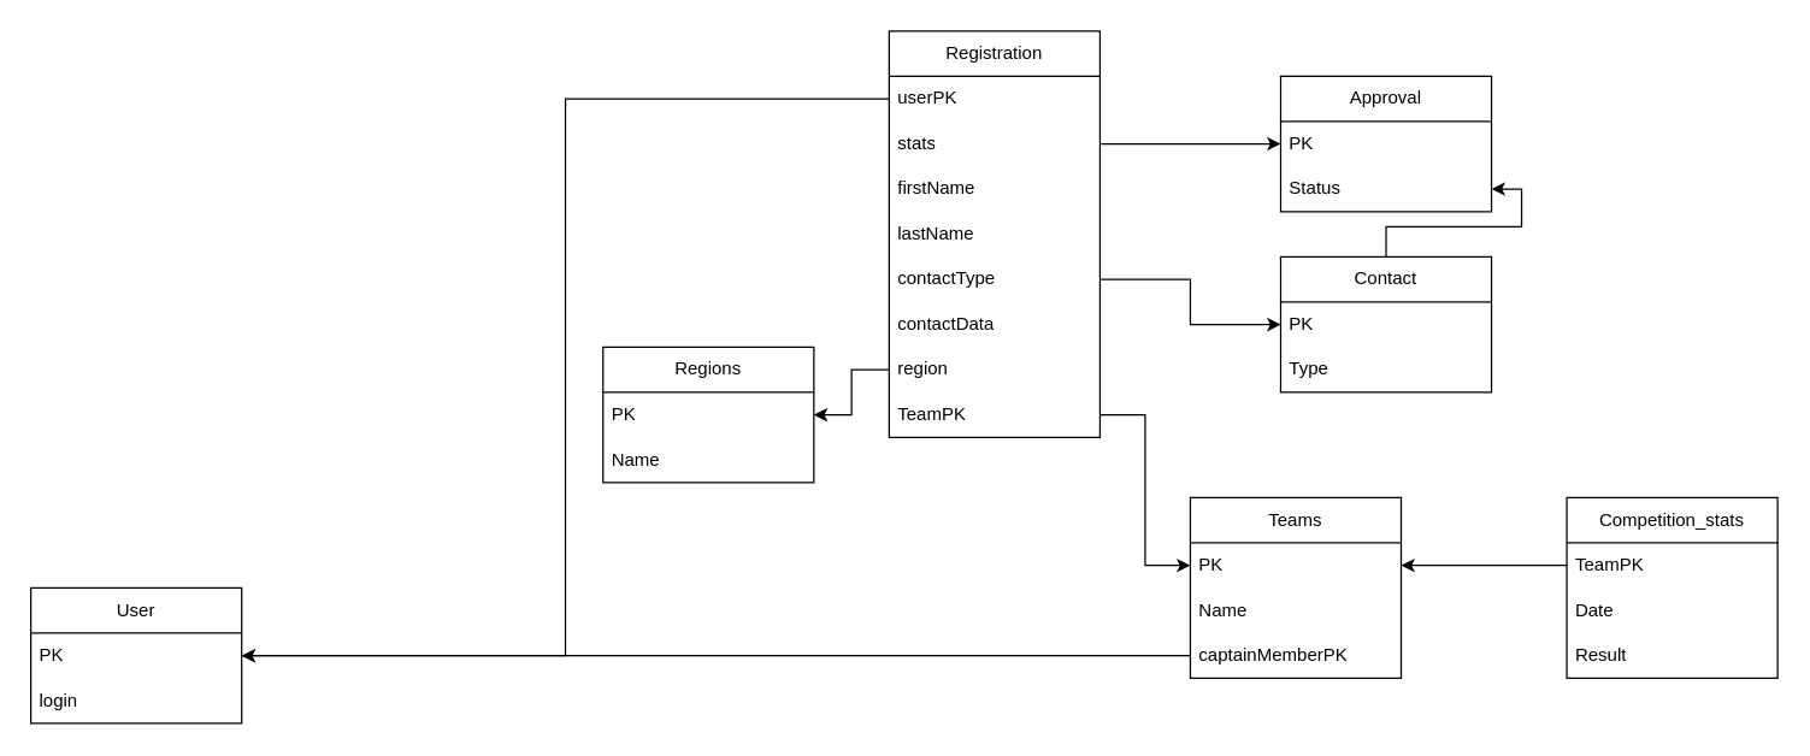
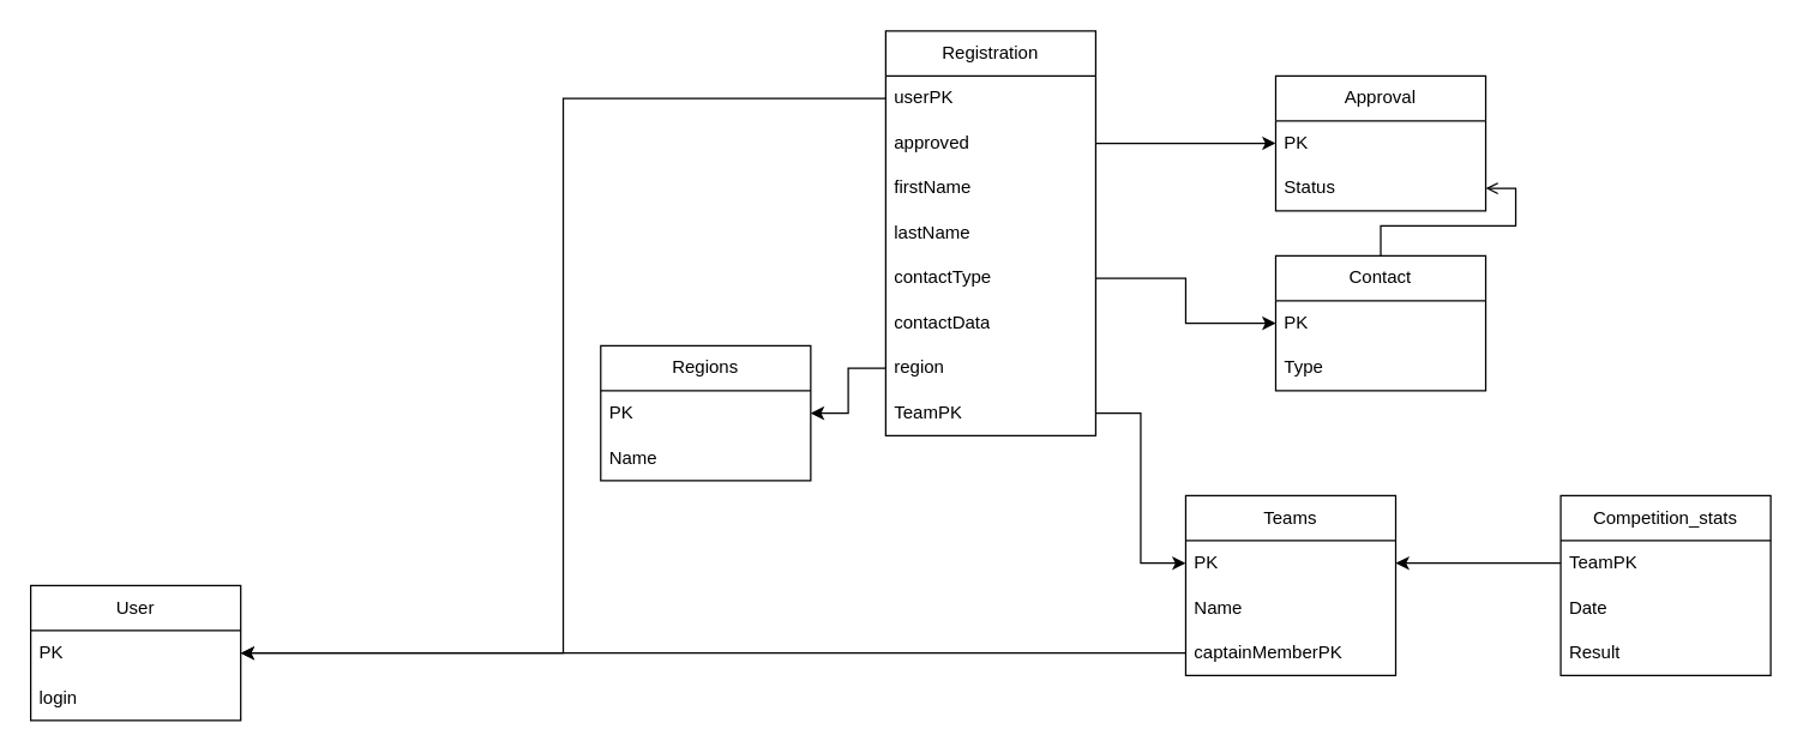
- <mxCell id="7" value="stats" style="text;strokeColor=none;fillColor=none;align=left;verticalAlign=middle;spacingLeft=4;spacingRight=4;overflow=hidden;points=[[0,0.5],[1,0.5]];portConstraint=eastwest;rotatable=0;whiteSpace=wrap;html=1;" vertex="1" parent="5"><mxGeometry y="60" width="140" height="30" as="geometry" /></mxCell>
+ <mxCell id="7" value="approved" style="text;strokeColor=none;fillColor=none;align=left;verticalAlign=middle;spacingLeft=4;spacingRight=4;overflow=hidden;points=[[0,0.5],[1,0.5]];portConstraint=eastwest;rotatable=0;whiteSpace=wrap;html=1;" vertex="1" parent="5"><mxGeometry y="60" width="140" height="30" as="geometry" /></mxCell>
- <mxCell id="32" value="" style="edgeStyle=orthogonalEdgeStyle;rounded=0;orthogonalLoop=1;jettySize=auto;html=1;" edge="1" parent="1" source="33" target="30"><mxGeometry relative="1" as="geometry" /></mxCell>
+ <mxCell id="32" value="" style="edgeStyle=orthogonalEdgeStyle;rounded=0;orthogonalLoop=1;jettySize=auto;html=1;endArrow=open;" edge="1" parent="1" source="33" target="30"><mxGeometry relative="1" as="geometry" /></mxCell>
